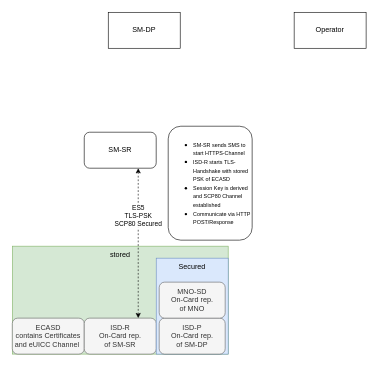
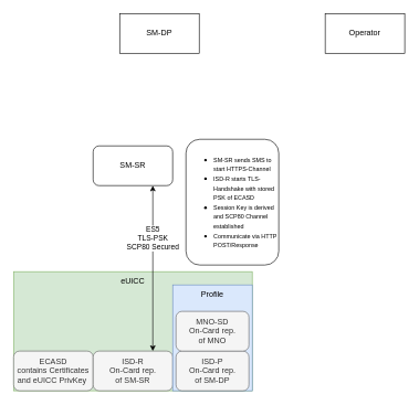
- <mxCell id="4" value="stored" style="rounded=0;whiteSpace=wrap;html=1;verticalAlign=top;fillColor=#d5e8d4;strokeColor=#82b366;" vertex="1" parent="1"><mxGeometry x="20" y="410" width="360" height="180" as="geometry" /></mxCell>
+ <mxCell id="4" value="eUICC" style="rounded=0;whiteSpace=wrap;html=1;verticalAlign=top;fillColor=#d5e8d4;strokeColor=#82b366;" vertex="1" parent="1"><mxGeometry x="20" y="410" width="360" height="180" as="geometry" /></mxCell>
- <mxCell id="9" value="Secured" style="rounded=0;whiteSpace=wrap;html=1;verticalAlign=top;fillColor=#dae8fc;strokeColor=#6c8ebf;" vertex="1" parent="1"><mxGeometry x="260" y="430" width="120" height="160" as="geometry" /></mxCell>
+ <mxCell id="9" value="Profile" style="rounded=0;whiteSpace=wrap;html=1;verticalAlign=top;fillColor=#dae8fc;strokeColor=#6c8ebf;" vertex="1" parent="1"><mxGeometry x="260" y="430" width="120" height="160" as="geometry" /></mxCell>
- <mxCell id="7" value="ES5&lt;br&gt;TLS-PSK&lt;br&gt;SCP80 Secured" style="edgeStyle=orthogonalEdgeStyle;rounded=0;orthogonalLoop=1;jettySize=auto;html=1;exitX=0.75;exitY=0;exitDx=0;exitDy=0;entryX=0.75;entryY=1;entryDx=0;entryDy=0;startArrow=classic;startFill=1;dashed=1;" edge="1" parent="1" source="8" target="3"><mxGeometry x="0.36" relative="1" as="geometry"><mxPoint as="offset" /></mxGeometry></mxCell>
+ <mxCell id="7" value="ES5&lt;br&gt;TLS-PSK&lt;br&gt;SCP80 Secured" style="edgeStyle=orthogonalEdgeStyle;rounded=0;orthogonalLoop=1;jettySize=auto;html=1;exitX=0.75;exitY=0;exitDx=0;exitDy=0;entryX=0.75;entryY=1;entryDx=0;entryDy=0;startArrow=classic;startFill=1;" edge="1" parent="1" source="8" target="3"><mxGeometry x="0.36" relative="1" as="geometry"><mxPoint as="offset" /></mxGeometry></mxCell>
- <mxCell id="6" value="ECASD&lt;br&gt;contains Certificates and eUICC Channel&amp;nbsp;" style="rounded=1;whiteSpace=wrap;html=1;fillColor=#f5f5f5;fontColor=#333333;strokeColor=#666666;" vertex="1" parent="1"><mxGeometry x="20" y="530" width="120" height="60" as="geometry" /></mxCell>
+ <mxCell id="6" value="ECASD&lt;br&gt;contains Certificates and eUICC PrivKey&amp;nbsp;" style="rounded=1;whiteSpace=wrap;html=1;fillColor=#f5f5f5;fontColor=#333333;strokeColor=#666666;" vertex="1" parent="1"><mxGeometry x="20" y="530" width="120" height="60" as="geometry" /></mxCell>
